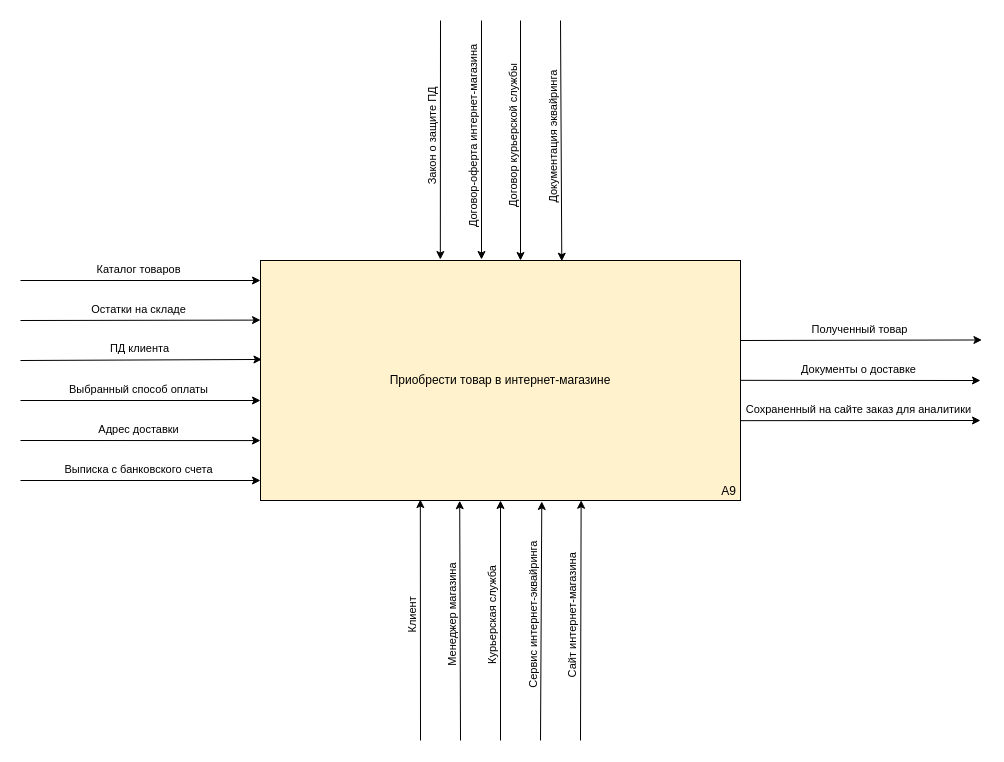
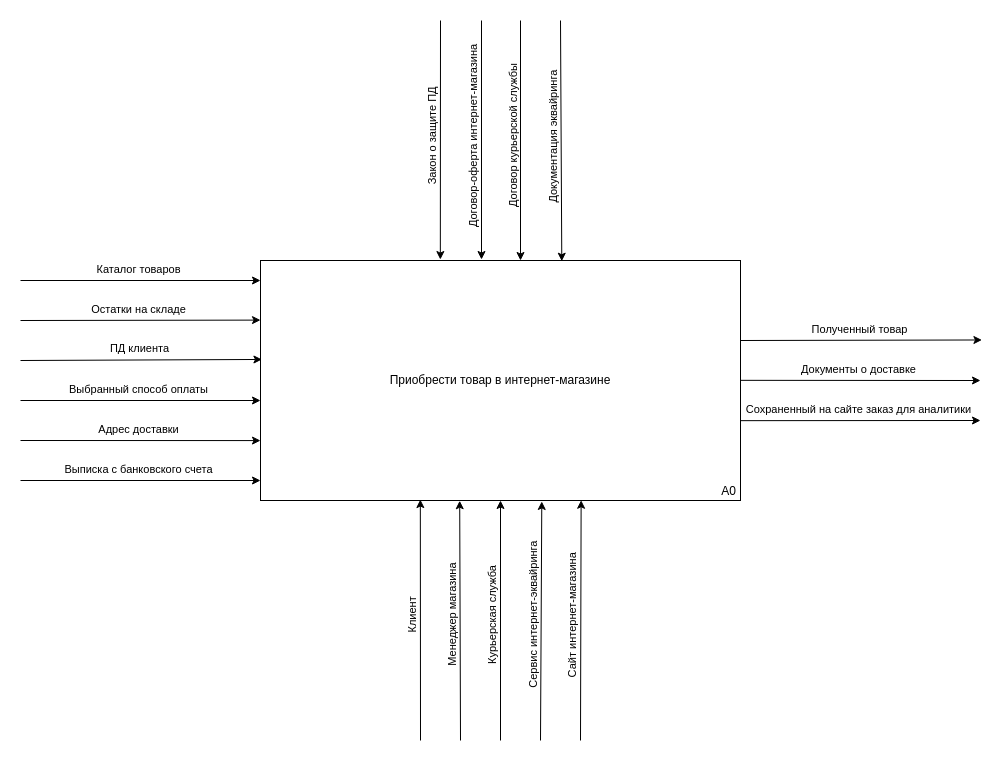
- <mxCell id="3" value="Приобрести товар в интернет-магазине" style="rounded=0;whiteSpace=wrap;html=1;fillColor=#fff2cc;" vertex="1" parent="2"><mxGeometry width="480" height="240" as="geometry" /></mxCell>
+ <mxCell id="3" value="Приобрести товар в интернет-магазине" style="rounded=0;whiteSpace=wrap;html=1;" vertex="1" parent="2"><mxGeometry width="480" height="240" as="geometry" /></mxCell>
- <mxCell id="4" value="A9" style="text;html=1;strokeColor=none;fillColor=none;align=right;verticalAlign=bottom;whiteSpace=wrap;rounded=0;spacing=2;spacingRight=2;" vertex="1" parent="2"><mxGeometry x="409.756" y="213.333" width="70.244" height="26.667" as="geometry" /></mxCell>
+ <mxCell id="4" value="A0" style="text;html=1;strokeColor=none;fillColor=none;align=right;verticalAlign=bottom;whiteSpace=wrap;rounded=0;spacing=2;spacingRight=2;" vertex="1" parent="2"><mxGeometry x="409.756" y="213.333" width="70.244" height="26.667" as="geometry" /></mxCell>
